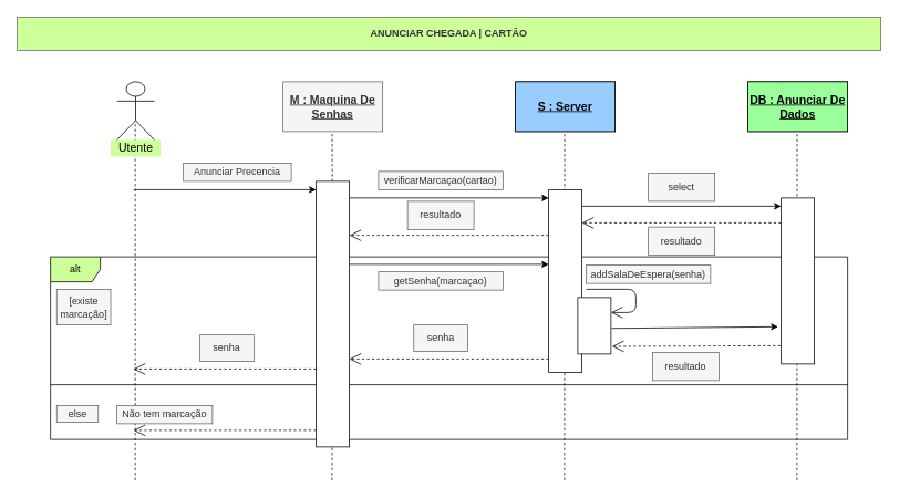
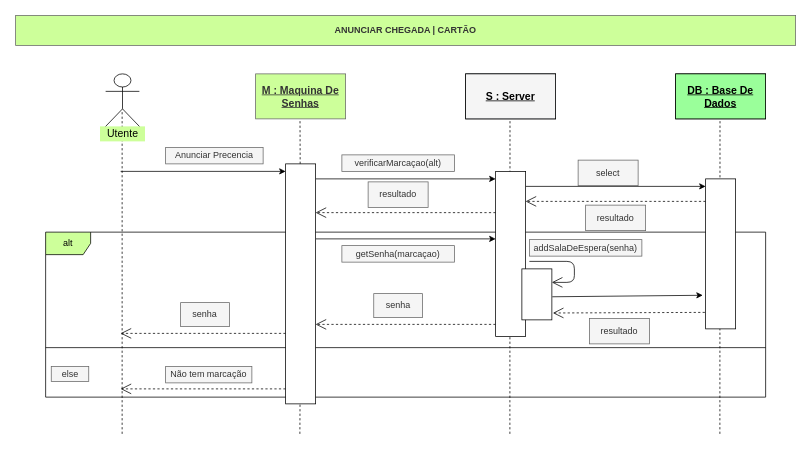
- <mxCell id="7" value="&lt;span style=&quot;font-size: 14px&quot;&gt;&lt;b&gt;&lt;u&gt;M : Maquina De&lt;br&gt;Senhas&lt;br&gt;&lt;/u&gt;&lt;/b&gt;&lt;/span&gt;" style="rounded=0;whiteSpace=wrap;html=1;strokeColor=#666666;fontColor=#333333;fillColor=#f5f5f5;" parent="1" vertex="1"><mxGeometry x="340" y="98" width="120" height="60" as="geometry" /></mxCell>
+ <mxCell id="7" value="&lt;span style=&quot;font-size: 14px&quot;&gt;&lt;b&gt;&lt;u&gt;M : Maquina De&lt;br&gt;Senhas&lt;br&gt;&lt;/u&gt;&lt;/b&gt;&lt;/span&gt;" style="rounded=0;whiteSpace=wrap;html=1;strokeColor=#666666;fontColor=#333333;fillColor=#CDFF9A;" parent="1" vertex="1"><mxGeometry x="340" y="98" width="120" height="60" as="geometry" /></mxCell>
- <mxCell id="44" value="&lt;font style=&quot;font-size: 14px&quot;&gt;&lt;b&gt;&lt;u&gt;S : Server&lt;/u&gt;&lt;/b&gt;&lt;/font&gt;" style="rounded=0;whiteSpace=wrap;html=1;fillColor=#9ACDFF;" parent="1" vertex="1"><mxGeometry x="620" y="98" width="120" height="60" as="geometry" /></mxCell>
+ <mxCell id="44" value="&lt;font style=&quot;font-size: 14px&quot;&gt;&lt;b&gt;&lt;u&gt;S : Server&lt;/u&gt;&lt;/b&gt;&lt;/font&gt;" style="rounded=0;whiteSpace=wrap;html=1;fillColor=#f5f5f5;" parent="1" vertex="1"><mxGeometry x="620" y="98" width="120" height="60" as="geometry" /></mxCell>
- <mxCell id="45" value="&lt;span style=&quot;font-size: 14px&quot;&gt;&lt;b&gt;&lt;u&gt;DB : Anunciar De Dados&lt;/u&gt;&lt;/b&gt;&lt;/span&gt;" style="rounded=0;whiteSpace=wrap;html=1;fillColor=#9AFF9A;" parent="1" vertex="1"><mxGeometry x="900" y="98" width="120" height="60" as="geometry" /></mxCell>
+ <mxCell id="45" value="&lt;span style=&quot;font-size: 14px&quot;&gt;&lt;b&gt;&lt;u&gt;DB : Base De Dados&lt;/u&gt;&lt;/b&gt;&lt;/span&gt;" style="rounded=0;whiteSpace=wrap;html=1;fillColor=#9AFF9A;" parent="1" vertex="1"><mxGeometry x="900" y="98" width="120" height="60" as="geometry" /></mxCell>
- <mxCell id="16" value="verificarMarcaçao(cartao)" style="text;html=1;strokeColor=#666666;align=center;verticalAlign=middle;whiteSpace=wrap;rounded=0;fillColor=#f5f5f5;fontColor=#333333;" parent="1" vertex="1"><mxGeometry x="455" y="206" width="150" height="22" as="geometry" /></mxCell>
+ <mxCell id="16" value="verificarMarcaçao(alt)" style="text;html=1;strokeColor=#666666;align=center;verticalAlign=middle;whiteSpace=wrap;rounded=0;fillColor=#f5f5f5;fontColor=#333333;" parent="1" vertex="1"><mxGeometry x="455" y="206" width="150" height="22" as="geometry" /></mxCell>
- <mxCell id="18" value="select" style="text;html=1;strokeColor=#666666;align=center;verticalAlign=middle;whiteSpace=wrap;rounded=0;fillColor=#f5f5f5;fontColor=#333333;" parent="1" vertex="1"><mxGeometry x="780" y="208" width="80" height="34" as="geometry" /></mxCell>
+ <mxCell id="18" value="select" style="text;html=1;strokeColor=#666666;align=center;verticalAlign=middle;whiteSpace=wrap;rounded=0;fillColor=#f5f5f5;fontColor=#333333;" parent="1" vertex="1"><mxGeometry x="770" y="213" width="80" height="34" as="geometry" /></mxCell>
- <mxCell id="23" value="[existe marcação]" style="text;html=1;strokeColor=#666666;align=center;verticalAlign=middle;whiteSpace=wrap;rounded=0;fillColor=#f5f5f5;fontColor=#333333;" parent="1" vertex="1"><mxGeometry x="67.5" y="348" width="65" height="43" as="geometry" /></mxCell>
- <mxCell id="41" value="Não tem marcação" style="text;html=1;strokeColor=#666666;align=center;verticalAlign=middle;whiteSpace=wrap;rounded=0;fillColor=#f5f5f5;fontColor=#333333;" parent="1" vertex="1"><mxGeometry x="140" y="488" width="115" height="22" as="geometry" /></mxCell>
+ <mxCell id="41" value="Não tem marcação" style="text;html=1;strokeColor=#666666;align=center;verticalAlign=middle;whiteSpace=wrap;rounded=0;fillColor=#f5f5f5;fontColor=#333333;" parent="1" vertex="1"><mxGeometry x="220" y="488" width="115" height="22" as="geometry" /></mxCell>
